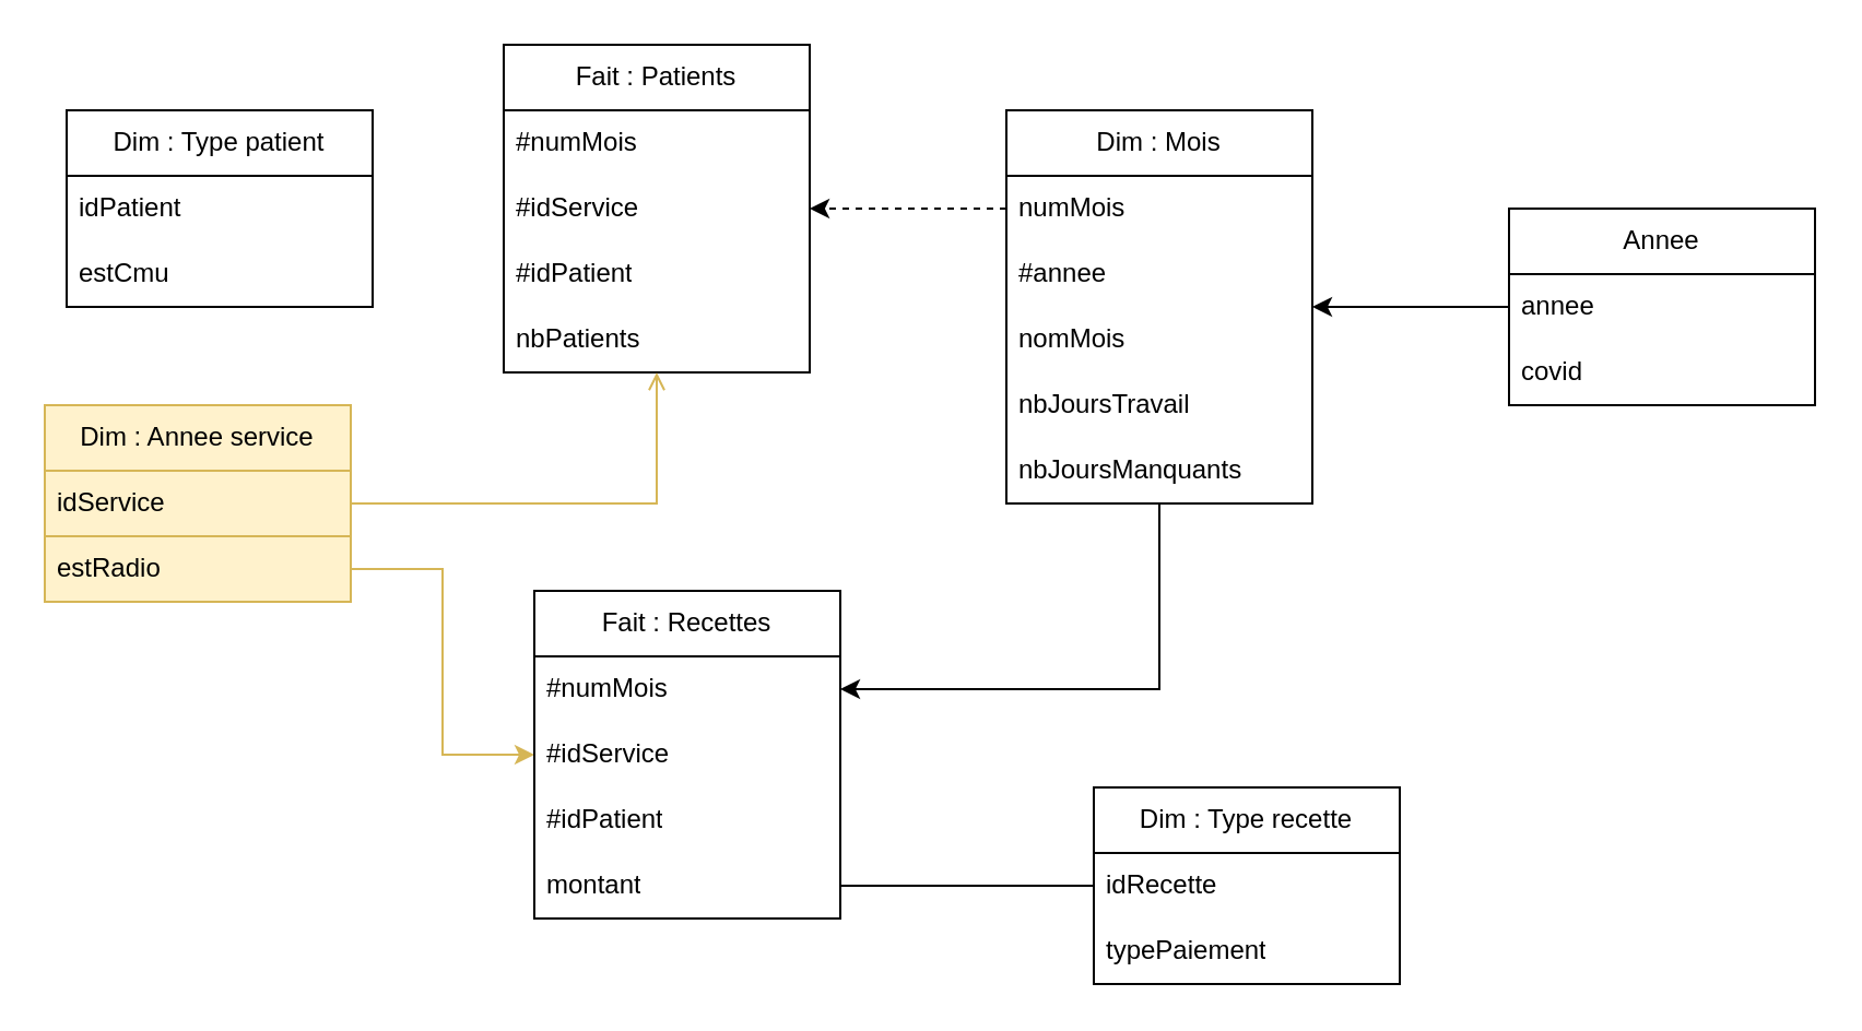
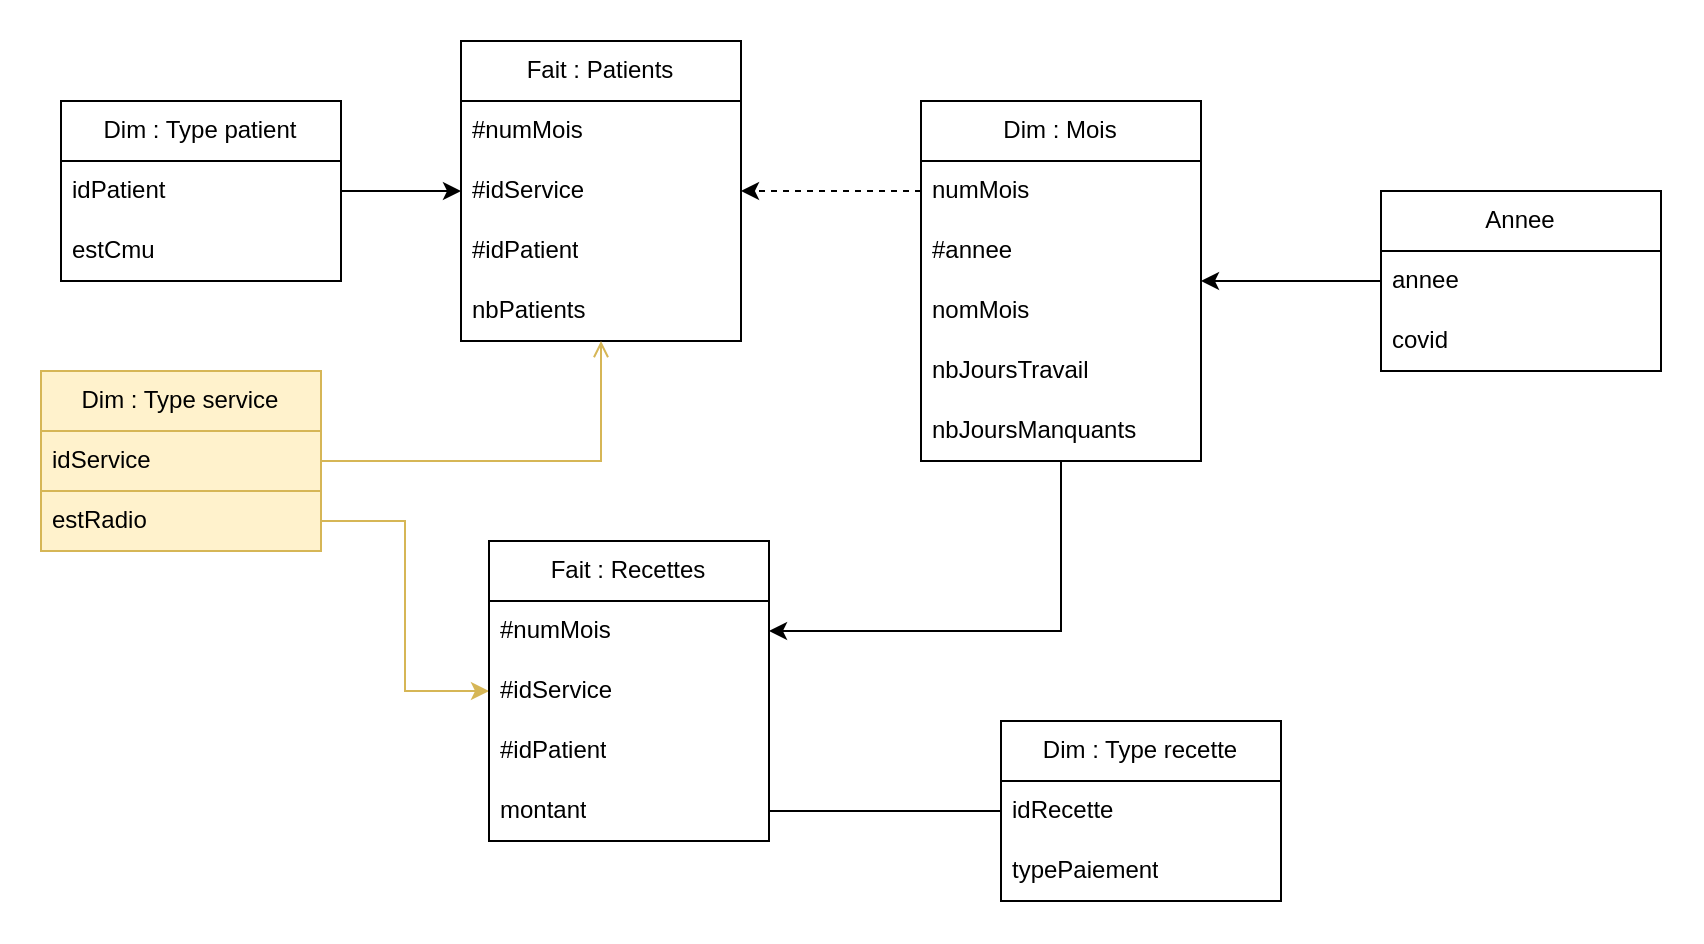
+ <mxCell id="34" style="edgeStyle=orthogonalEdgeStyle;rounded=0;orthogonalLoop=1;jettySize=auto;html=1;exitX=1;exitY=0.5;exitDx=0;exitDy=0;" edge="1" parent="1" source="3" target="29"><mxGeometry relative="1" as="geometry" /></mxCell>
- <mxCell id="10" value="Dim : Annee service" style="swimlane;fontStyle=0;childLayout=stackLayout;horizontal=1;startSize=30;horizontalStack=0;resizeParent=1;resizeParentMax=0;resizeLast=0;collapsible=1;marginBottom=0;whiteSpace=wrap;html=1;fillColor=#fff2cc;strokeColor=#d6b656;" vertex="1" parent="1"><mxGeometry x="20" y="185" width="140" height="90" as="geometry"><mxRectangle x="50" y="375" width="160" height="30" as="alternateBounds" /></mxGeometry></mxCell>
+ <mxCell id="10" value="Dim : Type service" style="swimlane;fontStyle=0;childLayout=stackLayout;horizontal=1;startSize=30;horizontalStack=0;resizeParent=1;resizeParentMax=0;resizeLast=0;collapsible=1;marginBottom=0;whiteSpace=wrap;html=1;fillColor=#fff2cc;strokeColor=#d6b656;" vertex="1" parent="1"><mxGeometry x="20" y="185" width="140" height="90" as="geometry"><mxRectangle x="50" y="375" width="160" height="30" as="alternateBounds" /></mxGeometry></mxCell>
